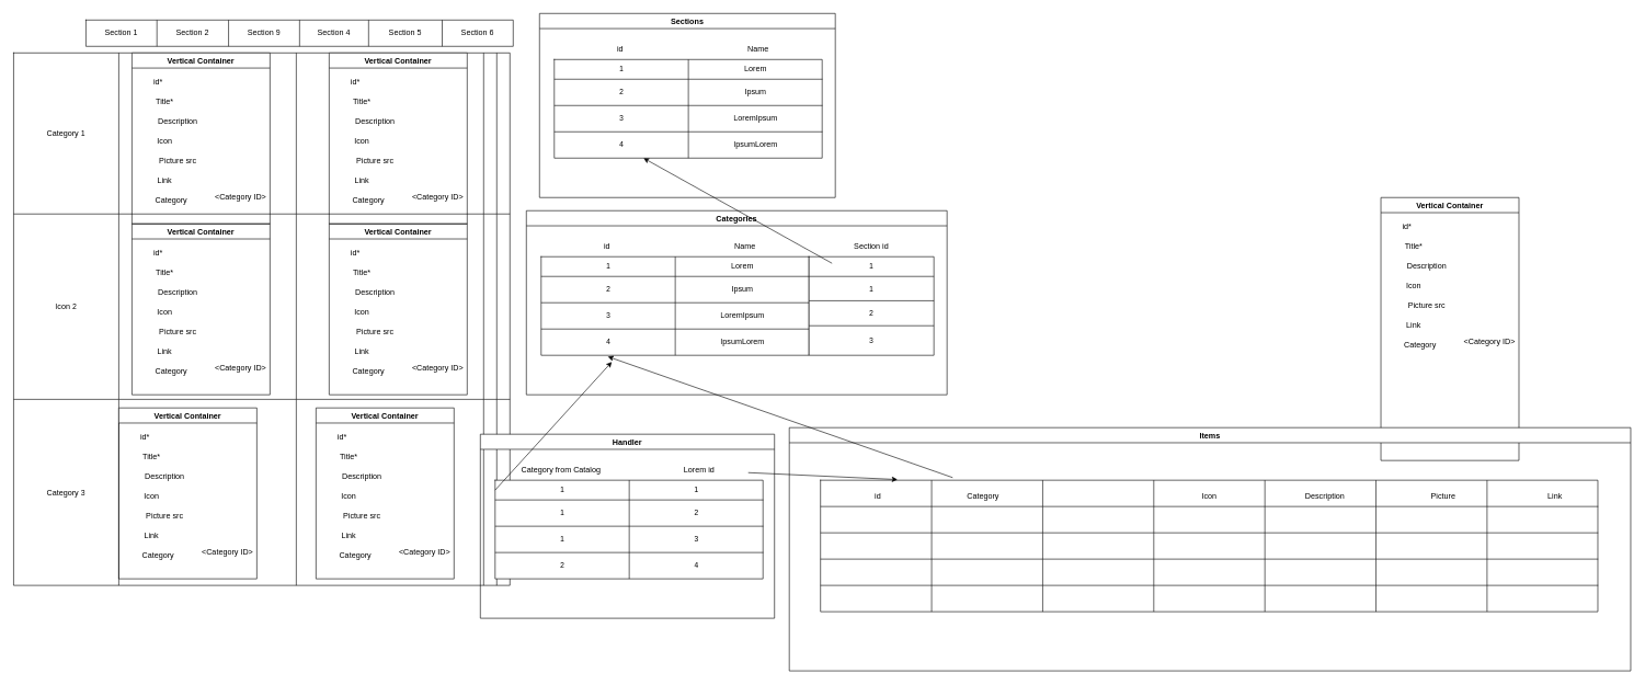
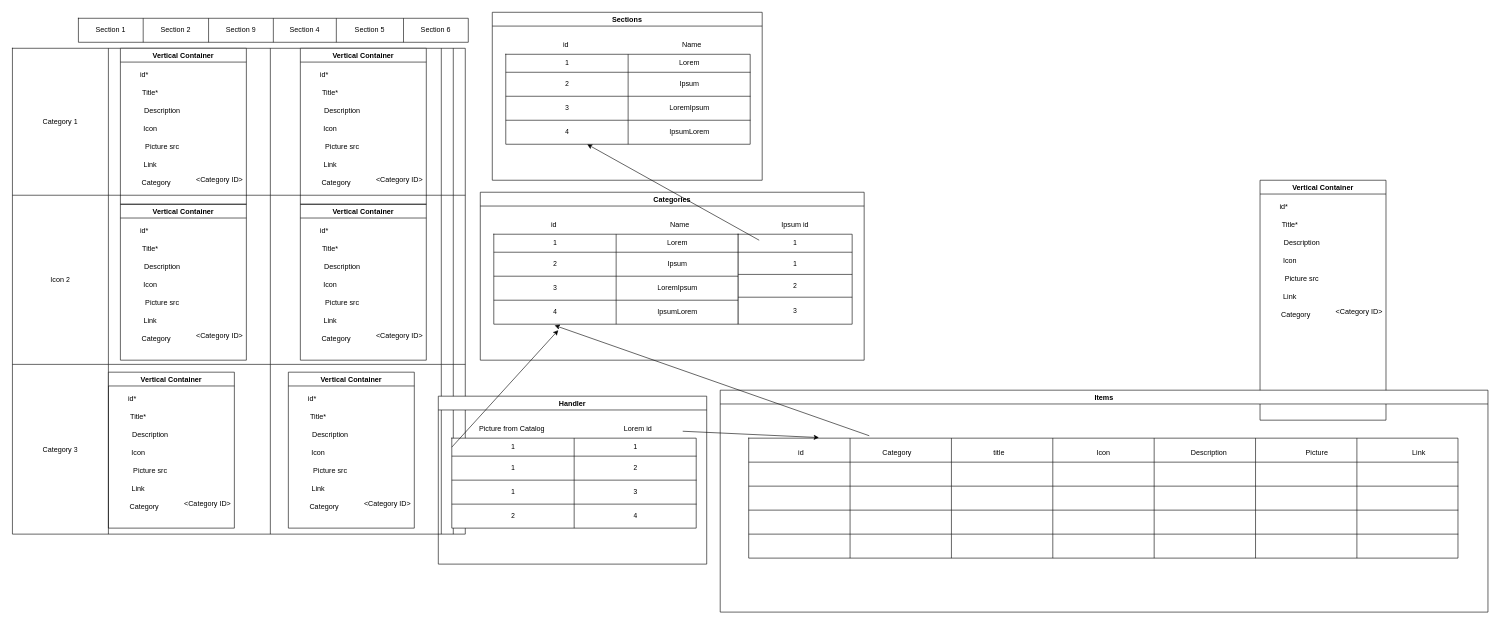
- <mxCell id="100" value="Section id" style="text;html=1;strokeColor=none;fillColor=none;align=center;verticalAlign=middle;whiteSpace=wrap;rounded=0;" vertex="1" parent="75"><mxGeometry x="450" y="40" width="150" height="30" as="geometry" /></mxCell>
+ <mxCell id="100" value="Ipsum id" style="text;html=1;strokeColor=none;fillColor=none;align=center;verticalAlign=middle;whiteSpace=wrap;rounded=0;" vertex="1" parent="75"><mxGeometry x="450" y="40" width="150" height="30" as="geometry" /></mxCell>
- <mxCell id="185" value="Category from Catalog" style="text;html=1;strokeColor=none;fillColor=none;align=center;verticalAlign=middle;whiteSpace=wrap;rounded=0;" vertex="1" parent="184"><mxGeometry x="47.5" y="40" width="150" height="30" as="geometry" /></mxCell>
+ <mxCell id="185" value="Picture from Catalog" style="text;html=1;strokeColor=none;fillColor=none;align=center;verticalAlign=middle;whiteSpace=wrap;rounded=0;" vertex="1" parent="184"><mxGeometry x="47.5" y="40" width="150" height="30" as="geometry" /></mxCell>
+ <mxCell id="178" value="title" style="text;html=1;strokeColor=none;fillColor=none;align=center;verticalAlign=middle;whiteSpace=wrap;rounded=0;" vertex="1" parent="135"><mxGeometry x="390" y="90" width="150" height="30" as="geometry" /></mxCell>
